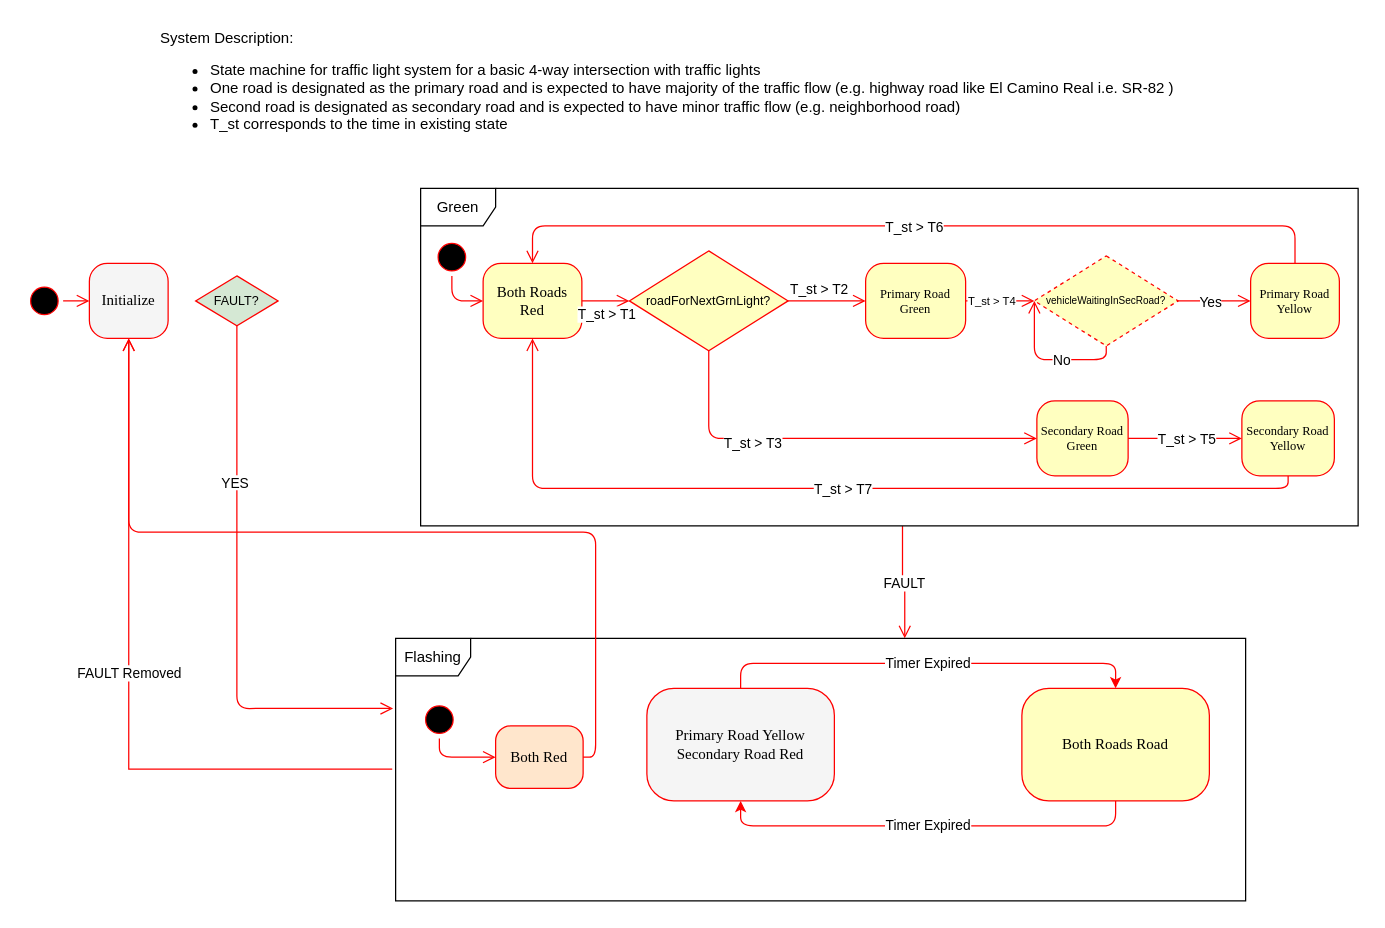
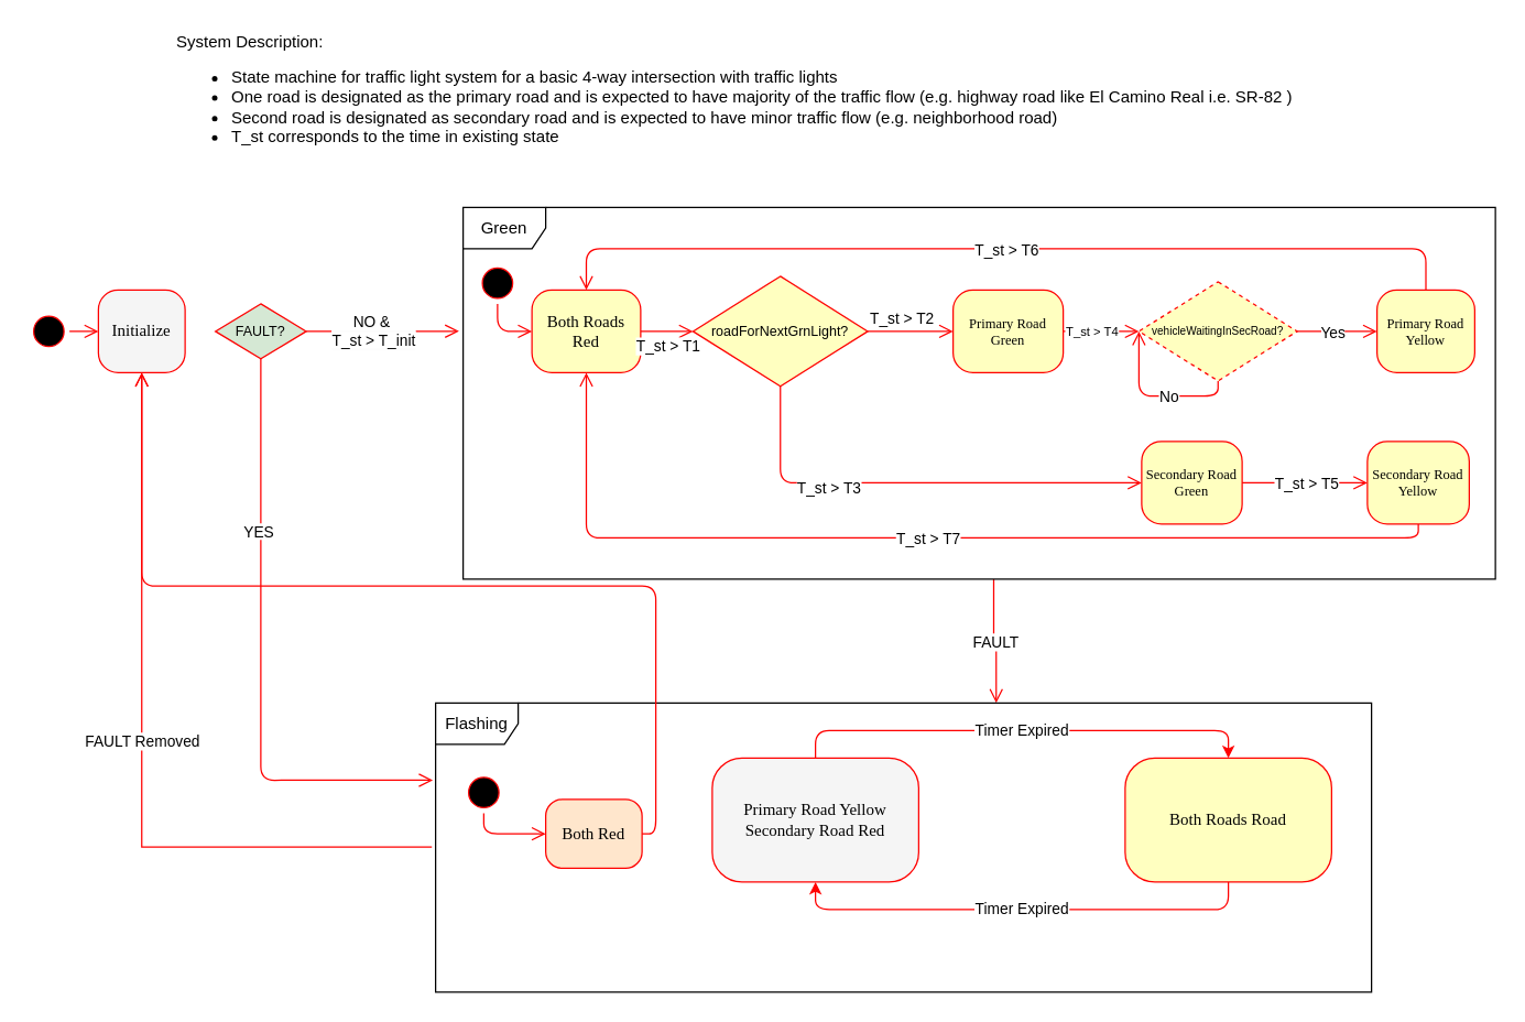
+ <mxCell id="17" value="" style="edgeStyle=orthogonalEdgeStyle;html=1;exitX=1;exitY=0.5;labelBackgroundColor=none;endArrow=open;endSize=8;strokeColor=#ff0000;fontFamily=Verdana;fontSize=12;align=center;exitDx=0;exitDy=0;entryX=-0.004;entryY=0.333;entryDx=0;entryDy=0;entryPerimeter=0;" parent="1" source="41" target="36" edge="1"><mxGeometry x="-0.099" y="-16" relative="1" as="geometry"><Array as="points"><mxPoint x="276" y="240" /><mxPoint x="276" y="240" /></Array><mxPoint as="offset" /></mxGeometry></mxCell>
+ <mxCell id="18" value="NO &amp;amp;&amp;nbsp;&lt;div style=&quot;font-family: Verdana; font-size: 12px; background-color: rgb(251, 251, 251);&quot;&gt;&lt;span style=&quot;font-family: Helvetica; font-size: 11px; background-color: rgb(255, 255, 255);&quot;&gt;T_st &amp;gt; T_init&lt;/span&gt;&lt;/div&gt;" style="edgeLabel;html=1;align=center;verticalAlign=middle;resizable=0;points=[];" parent="17" vertex="1" connectable="0"><mxGeometry x="0.46" relative="1" as="geometry"><mxPoint x="-32" as="offset" /></mxGeometry></mxCell>
